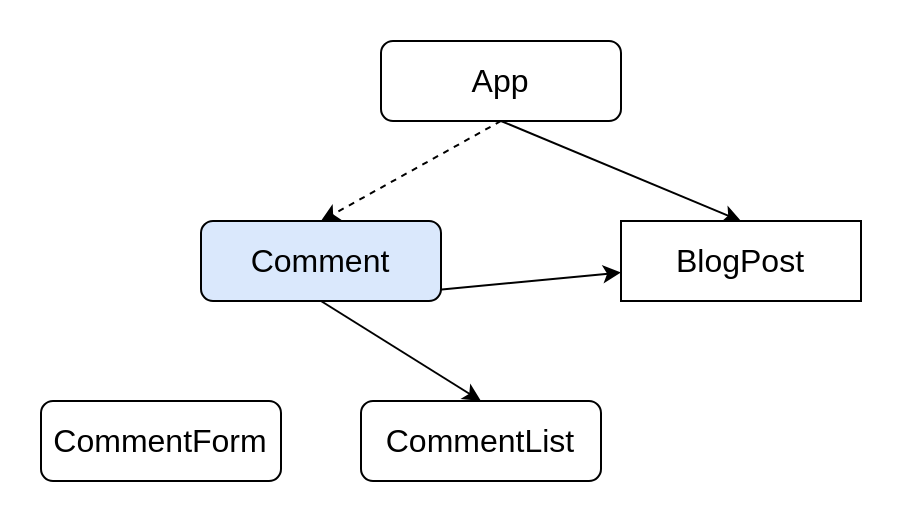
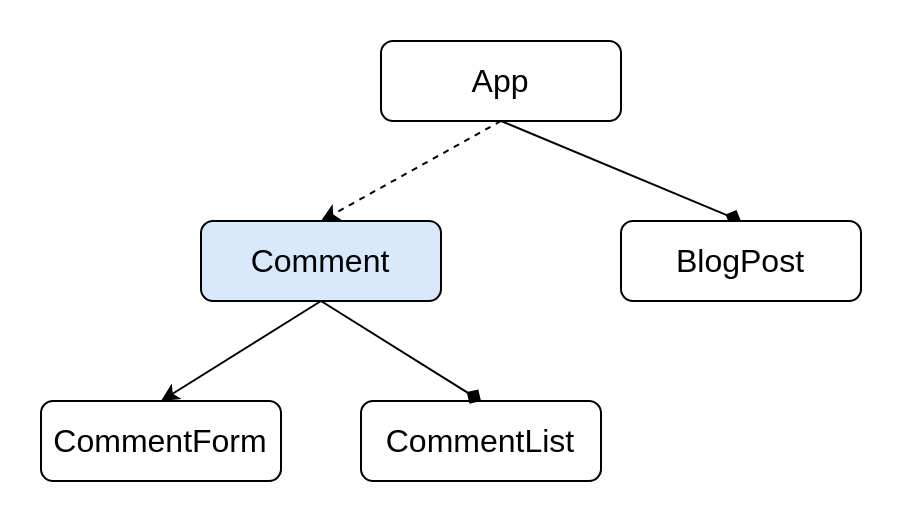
- <mxCell id="3" style="edgeStyle=none;html=1;exitX=0.5;exitY=1;exitDx=0;exitDy=0;entryX=0.5;entryY=0;entryDx=0;entryDy=0;fontSize=14;" edge="1" parent="1" source="4" target="6"><mxGeometry relative="1" as="geometry" /></mxCell>
+ <mxCell id="3" style="edgeStyle=none;html=1;exitX=0.5;exitY=1;exitDx=0;exitDy=0;entryX=0.5;entryY=0;entryDx=0;entryDy=0;fontSize=14;endArrow=diamond;" edge="1" parent="1" source="4" target="6"><mxGeometry relative="1" as="geometry" /></mxCell>
- <mxCell id="6" value="&lt;font size=&quot;3&quot;&gt;BlogPost&lt;br&gt;&lt;/font&gt;" style="whiteSpace=wrap;html=1;rounded=0;" vertex="1" parent="1"><mxGeometry x="310" y="110" width="120" height="40" as="geometry" /></mxCell>
+ <mxCell id="6" value="&lt;font size=&quot;3&quot;&gt;BlogPost&lt;br&gt;&lt;/font&gt;" style="rounded=1;whiteSpace=wrap;html=1;" vertex="1" parent="1"><mxGeometry x="310" y="110" width="120" height="40" as="geometry" /></mxCell>
- <mxCell id="8" style="edgeStyle=none;html=1;exitX=0.5;exitY=1;exitDx=0;exitDy=0;fontSize=14;" edge="1" parent="1" source="10" target="6"><mxGeometry relative="1" as="geometry" /></mxCell>
+ <mxCell id="8" style="edgeStyle=none;html=1;exitX=0.5;exitY=1;exitDx=0;exitDy=0;entryX=0.5;entryY=0;entryDx=0;entryDy=0;fontSize=14;" edge="1" parent="1" source="10" target="5"><mxGeometry relative="1" as="geometry" /></mxCell>
- <mxCell id="9" style="edgeStyle=none;html=1;exitX=0.5;exitY=1;exitDx=0;exitDy=0;entryX=0.5;entryY=0;entryDx=0;entryDy=0;fontSize=14;" edge="1" parent="1" source="10" target="7"><mxGeometry relative="1" as="geometry" /></mxCell>
+ <mxCell id="9" style="edgeStyle=none;html=1;exitX=0.5;exitY=1;exitDx=0;exitDy=0;entryX=0.5;entryY=0;entryDx=0;entryDy=0;fontSize=14;endArrow=diamond;" edge="1" parent="1" source="10" target="7"><mxGeometry relative="1" as="geometry" /></mxCell>
